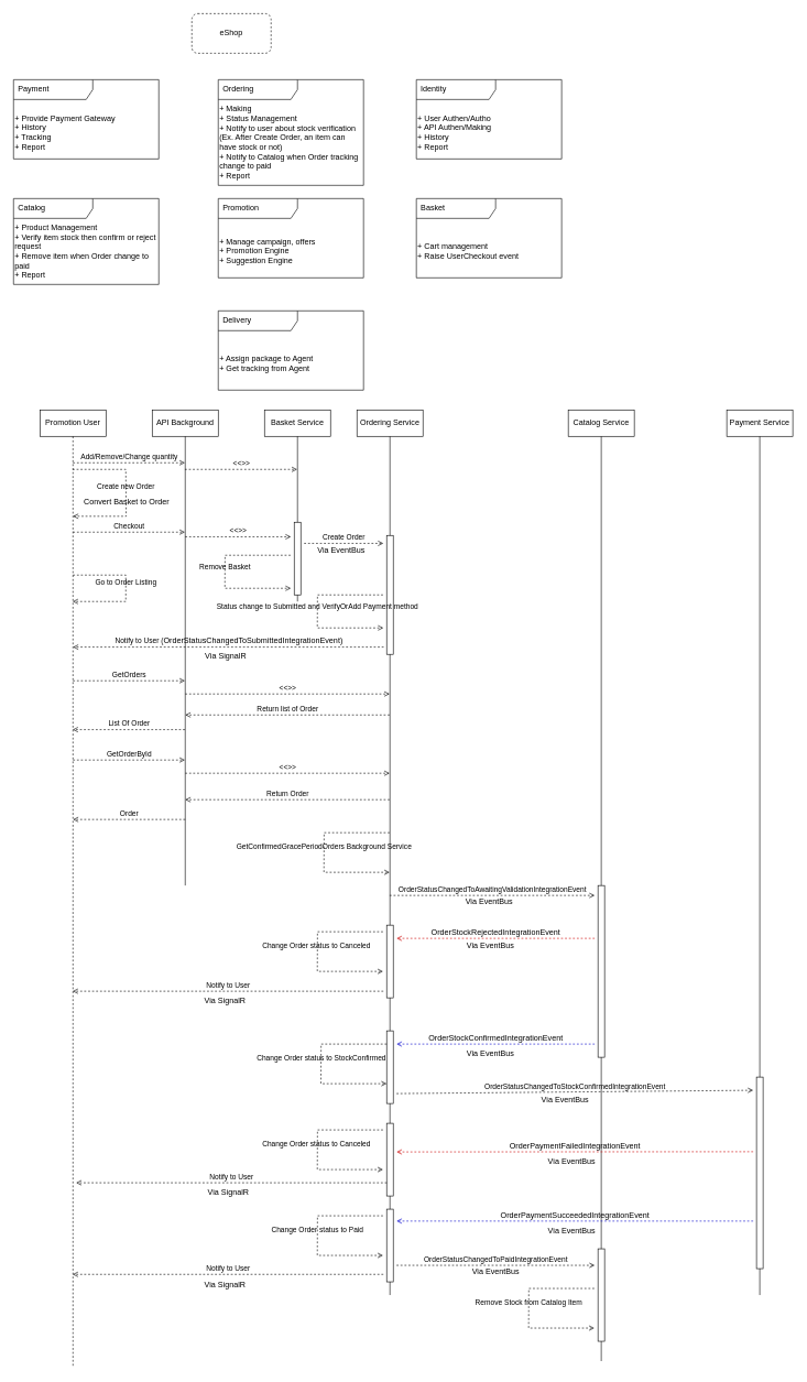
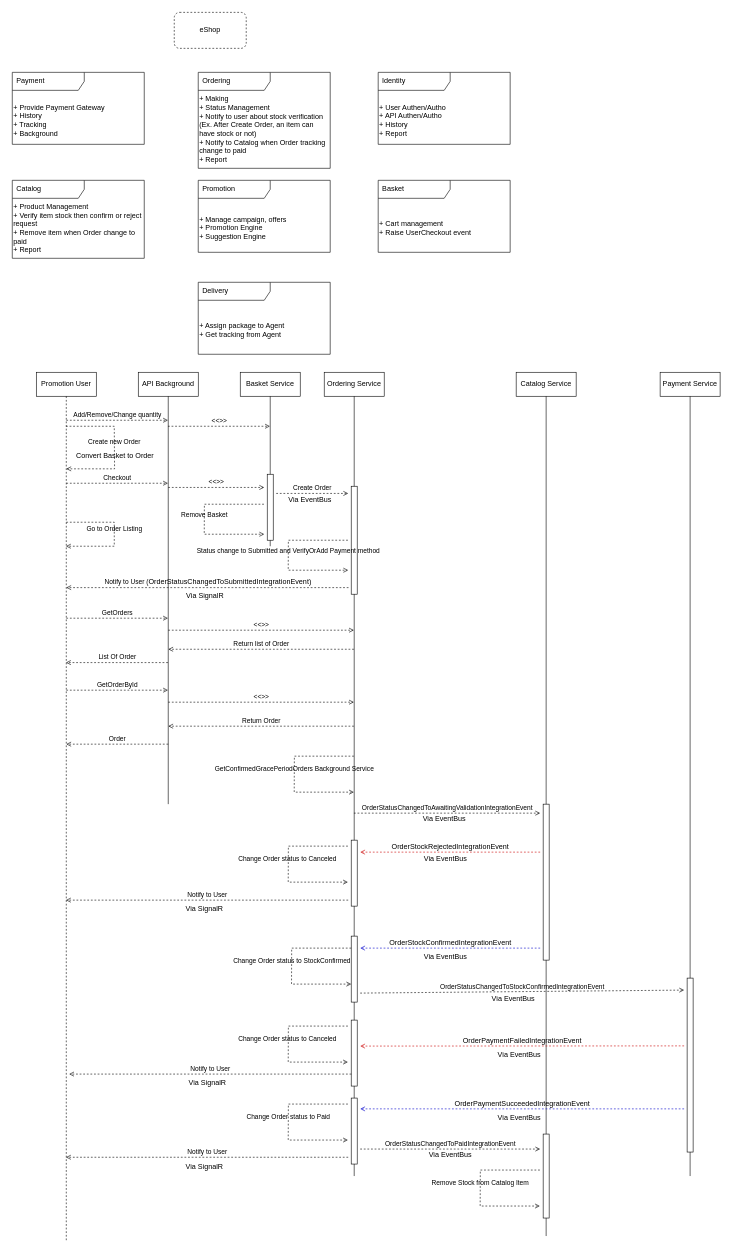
- <mxCell id="8" value="+ Provide Payment Gateway&lt;br&gt;+ History&lt;br&gt;+ Tracking&lt;br&gt;+ Report" style="text;html=1;strokeColor=none;fillColor=none;align=left;verticalAlign=middle;whiteSpace=wrap;rounded=0;" parent="1" vertex="1"><mxGeometry x="20" y="160" width="220" height="80" as="geometry" /></mxCell>
+ <mxCell id="8" value="+ Provide Payment Gateway&lt;br&gt;+ History&lt;br&gt;+ Tracking&lt;br&gt;+ Background" style="text;html=1;strokeColor=none;fillColor=none;align=left;verticalAlign=middle;whiteSpace=wrap;rounded=0;" parent="1" vertex="1"><mxGeometry x="20" y="160" width="220" height="80" as="geometry" /></mxCell>
- <mxCell id="11" value="+ User Authen/Autho&lt;br&gt;+ API Authen/Making&lt;br&gt;+ History&lt;br&gt;+ Report" style="text;html=1;strokeColor=none;fillColor=none;align=left;verticalAlign=middle;whiteSpace=wrap;rounded=0;" parent="1" vertex="1"><mxGeometry x="630" y="160" width="220" height="80" as="geometry" /></mxCell>
+ <mxCell id="11" value="+ User Authen/Autho&lt;br&gt;+ API Authen/Autho&lt;br&gt;+ History&lt;br&gt;+ Report" style="text;html=1;strokeColor=none;fillColor=none;align=left;verticalAlign=middle;whiteSpace=wrap;rounded=0;" parent="1" vertex="1"><mxGeometry x="630" y="160" width="220" height="80" as="geometry" /></mxCell>
